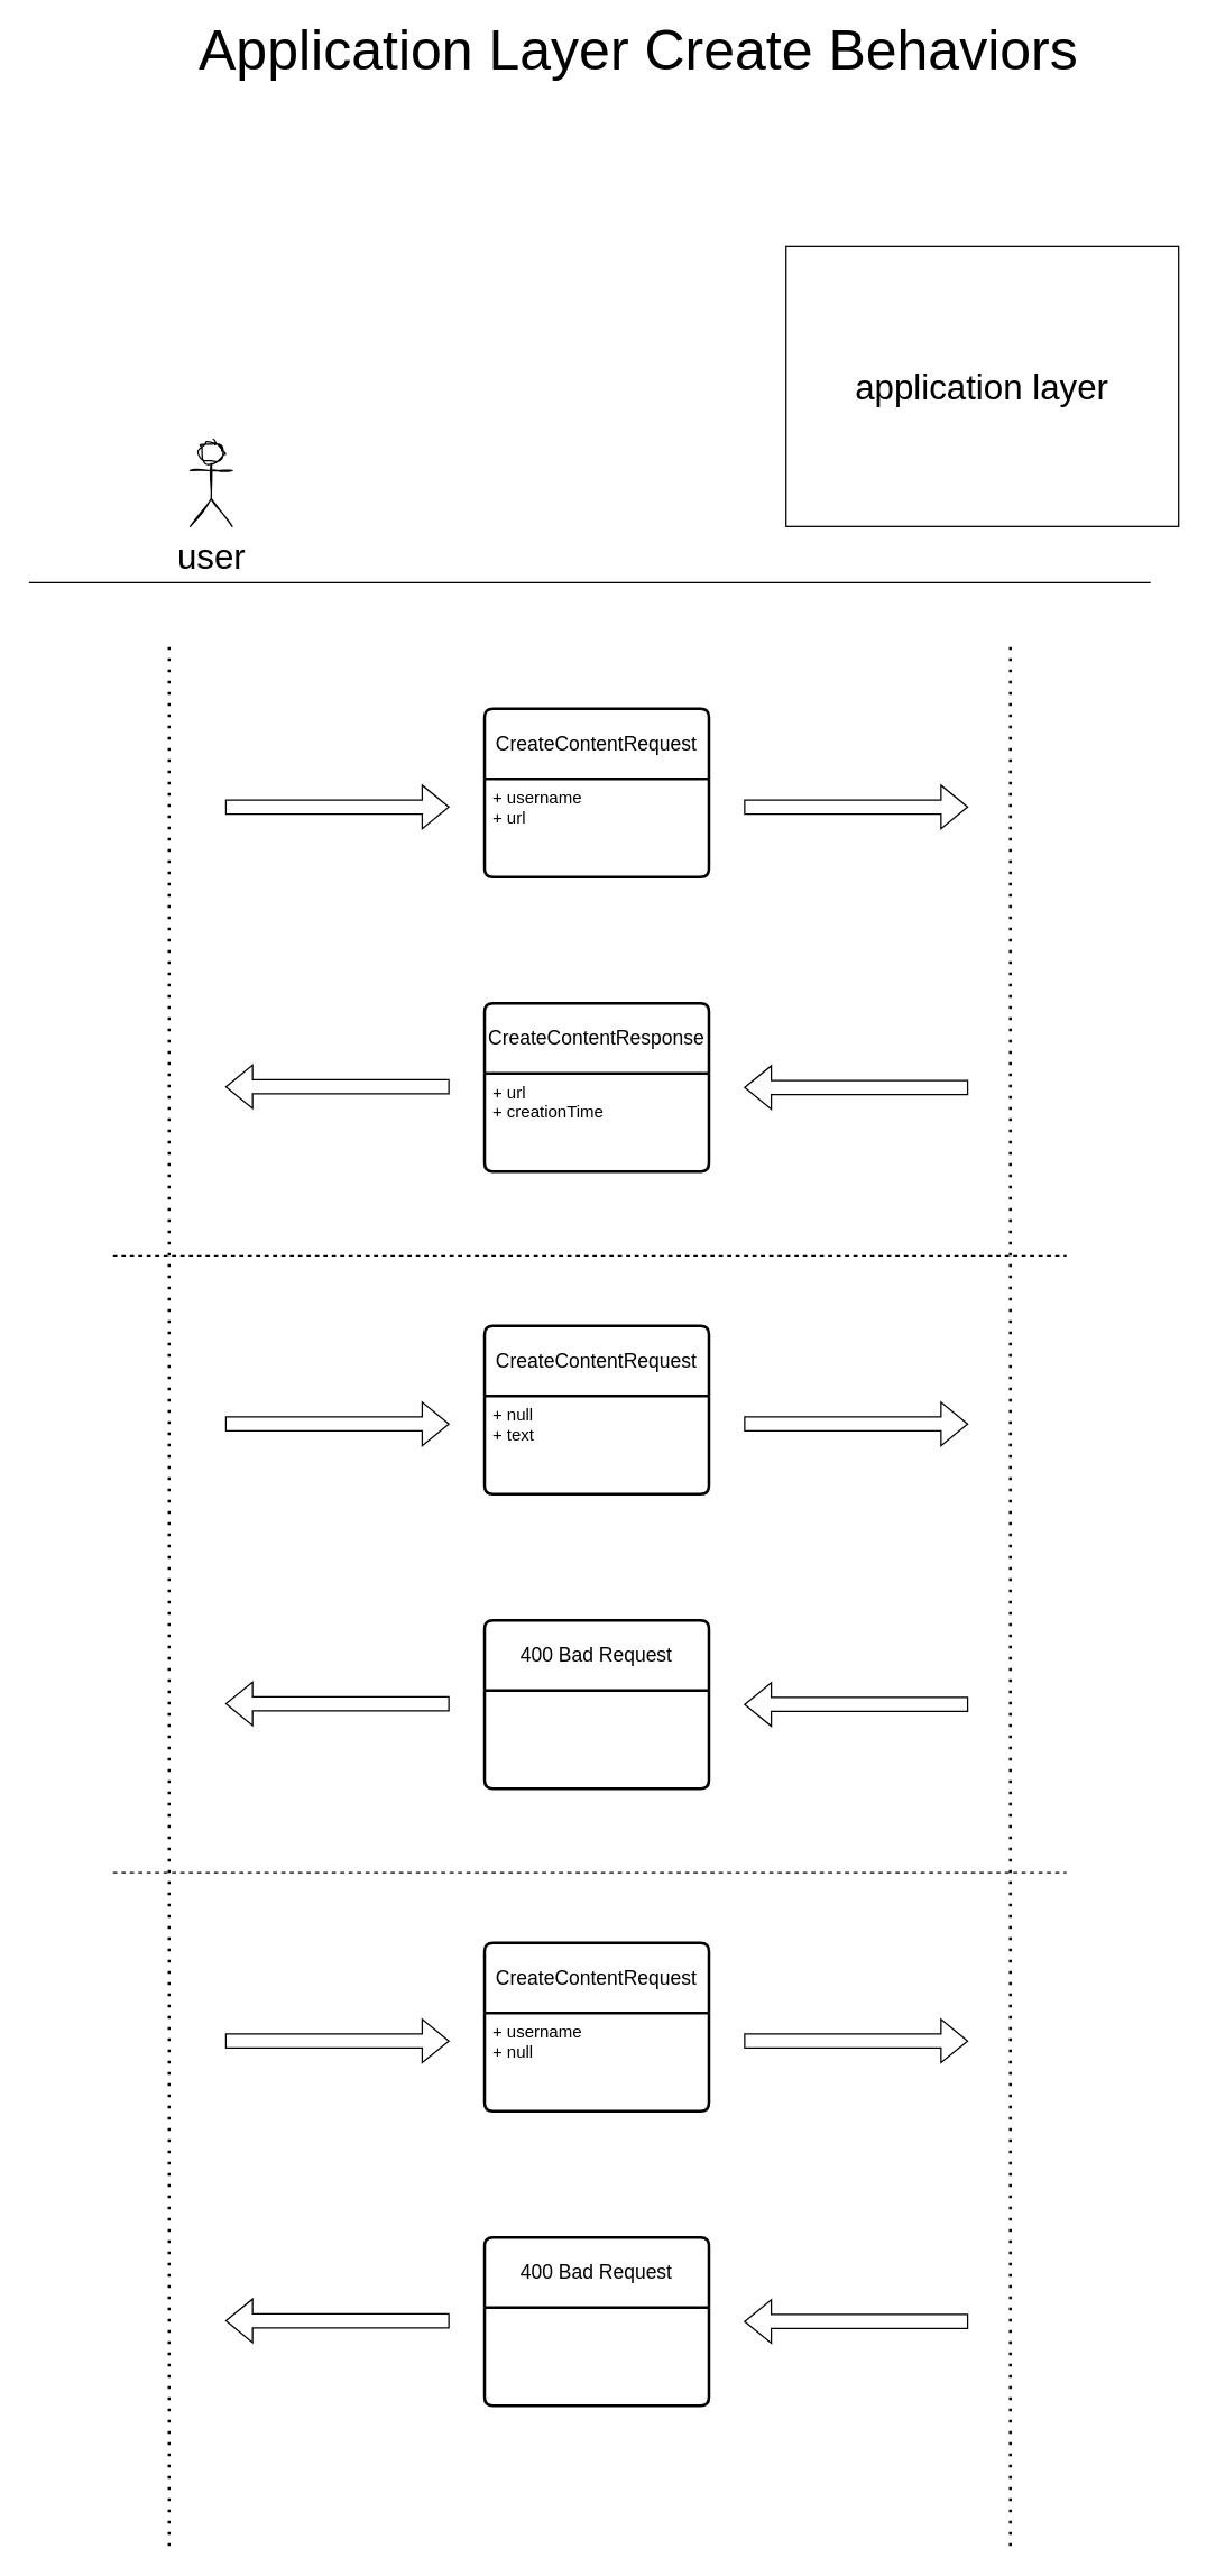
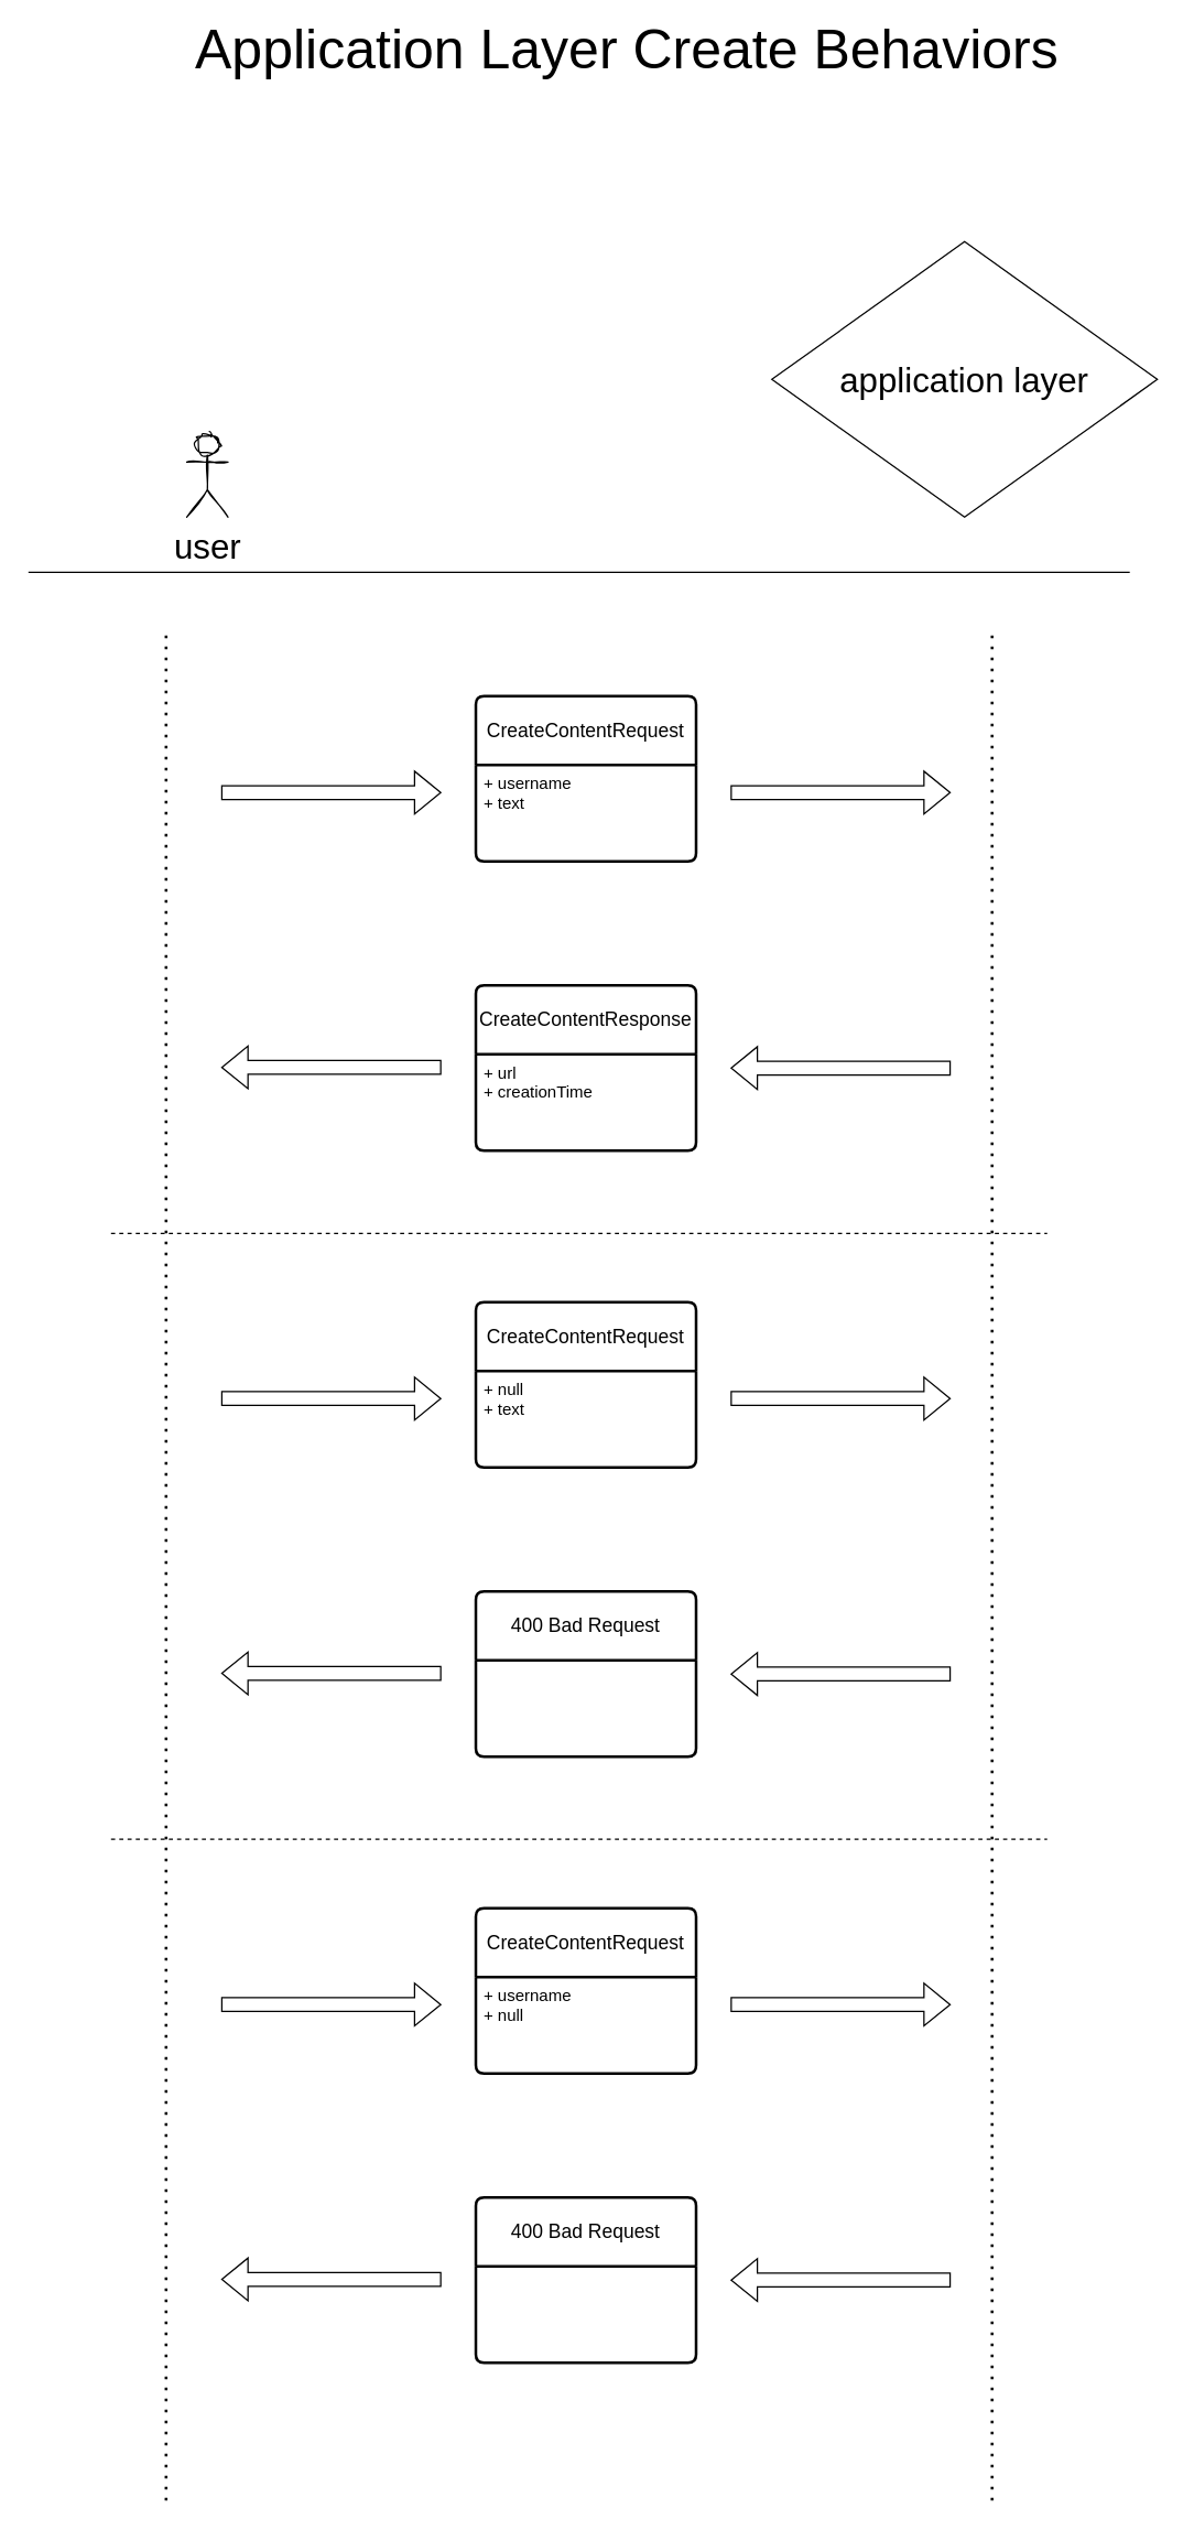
- <mxCell id="4" value="&lt;font style=&quot;font-size: 25px;&quot;&gt;application layer&lt;/font&gt;" style="rounded=0;whiteSpace=wrap;html=1;" vertex="1" parent="1"><mxGeometry x="560" y="175" width="280" height="200" as="geometry" /></mxCell>
+ <mxCell id="4" value="&lt;font style=&quot;font-size: 25px;&quot;&gt;application layer&lt;/font&gt;" style="rhombus;whiteSpace=wrap;html=1;" vertex="1" parent="1"><mxGeometry x="560" y="175" width="280" height="200" as="geometry" /></mxCell>
- <mxCell id="9" value="&lt;div&gt;+ username&lt;/div&gt;&lt;div&gt;+ url&lt;/div&gt;" style="align=left;strokeColor=none;fillColor=none;spacingLeft=4;spacingRight=4;fontSize=12;verticalAlign=top;resizable=0;rotatable=0;part=1;html=1;whiteSpace=wrap;" vertex="1" parent="8"><mxGeometry y="50" width="160" height="70" as="geometry" /></mxCell>
+ <mxCell id="9" value="&lt;div&gt;+ username&lt;/div&gt;&lt;div&gt;+ text&lt;/div&gt;" style="align=left;strokeColor=none;fillColor=none;spacingLeft=4;spacingRight=4;fontSize=12;verticalAlign=top;resizable=0;rotatable=0;part=1;html=1;whiteSpace=wrap;" vertex="1" parent="8"><mxGeometry y="50" width="160" height="70" as="geometry" /></mxCell>
